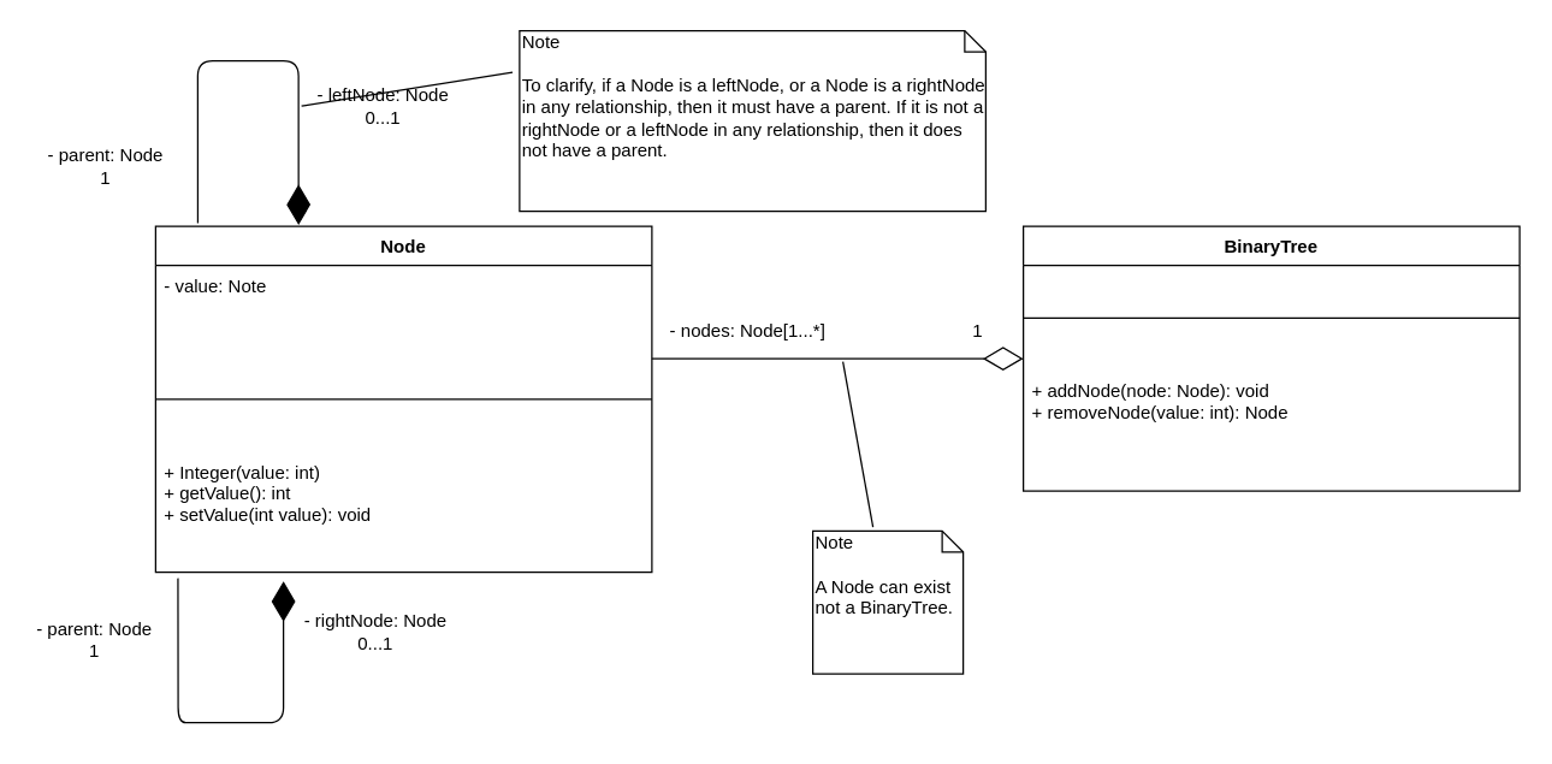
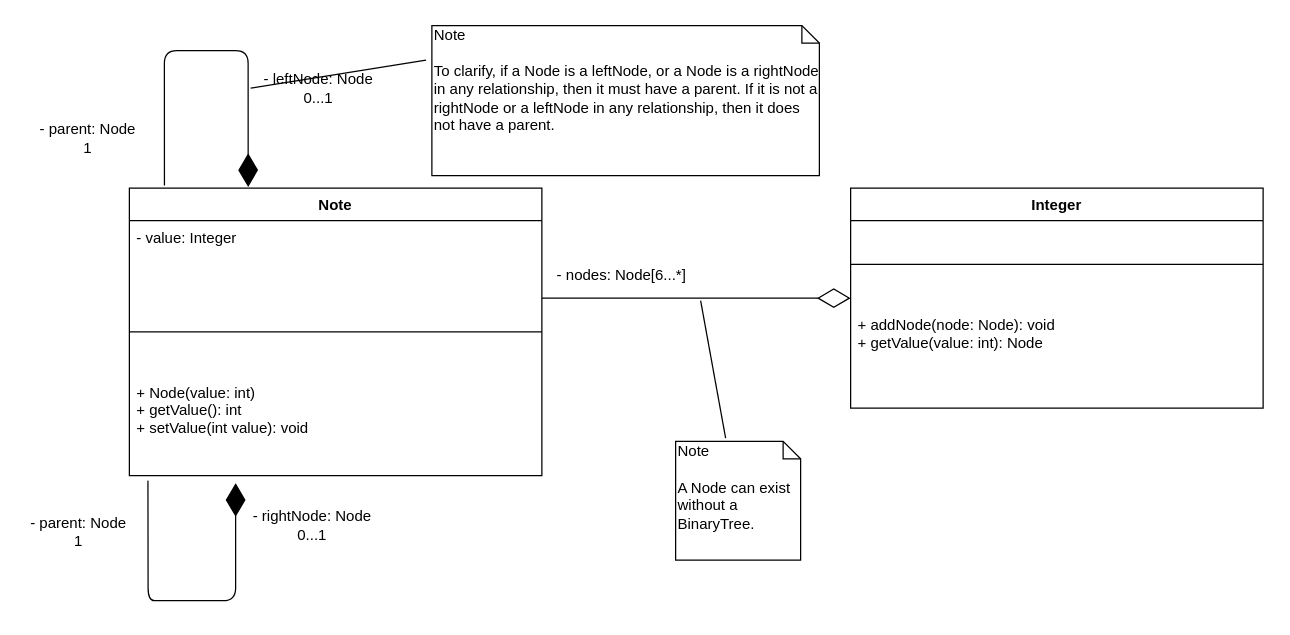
- <mxCell id="2" value="Node" style="swimlane;fontStyle=1;align=center;verticalAlign=top;childLayout=stackLayout;horizontal=1;startSize=26;horizontalStack=0;resizeParent=1;resizeParentMax=0;resizeLast=0;collapsible=1;marginBottom=0;" parent="1" vertex="1"><mxGeometry x="103" y="150" width="330" height="230" as="geometry" /></mxCell>
+ <mxCell id="2" value="Note" style="swimlane;fontStyle=1;align=center;verticalAlign=top;childLayout=stackLayout;horizontal=1;startSize=26;horizontalStack=0;resizeParent=1;resizeParentMax=0;resizeLast=0;collapsible=1;marginBottom=0;" parent="1" vertex="1"><mxGeometry x="103" y="150" width="330" height="230" as="geometry" /></mxCell>
- <mxCell id="7" value="BinaryTree" style="swimlane;fontStyle=1;align=center;verticalAlign=top;childLayout=stackLayout;horizontal=1;startSize=26;horizontalStack=0;resizeParent=1;resizeParentMax=0;resizeLast=0;collapsible=1;marginBottom=0;" parent="1" vertex="1"><mxGeometry x="680" y="150" width="330" height="176" as="geometry" /></mxCell>
+ <mxCell id="7" value="Integer" style="swimlane;fontStyle=1;align=center;verticalAlign=top;childLayout=stackLayout;horizontal=1;startSize=26;horizontalStack=0;resizeParent=1;resizeParentMax=0;resizeLast=0;collapsible=1;marginBottom=0;" parent="1" vertex="1"><mxGeometry x="680" y="150" width="330" height="176" as="geometry" /></mxCell>
- <mxCell id="3" value="- value: Note" style="text;strokeColor=none;fillColor=none;align=left;verticalAlign=top;spacingLeft=4;spacingRight=4;overflow=hidden;rotatable=0;points=[[0,0.5],[1,0.5]];portConstraint=eastwest;" parent="2" vertex="1"><mxGeometry y="26" width="330" height="54" as="geometry" /></mxCell>
+ <mxCell id="3" value="- value: Integer" style="text;strokeColor=none;fillColor=none;align=left;verticalAlign=top;spacingLeft=4;spacingRight=4;overflow=hidden;rotatable=0;points=[[0,0.5],[1,0.5]];portConstraint=eastwest;" parent="2" vertex="1"><mxGeometry y="26" width="330" height="54" as="geometry" /></mxCell>
- <mxCell id="15" value="- nodes: Node[1...*]" style="text;html=1;strokeColor=none;fillColor=none;align=center;verticalAlign=middle;whiteSpace=wrap;rounded=0;" parent="1" vertex="1"><mxGeometry x="440" y="210" width="114" height="20" as="geometry" /></mxCell>
+ <mxCell id="15" value="- nodes: Node[6...*]" style="text;html=1;strokeColor=none;fillColor=none;align=center;verticalAlign=middle;whiteSpace=wrap;rounded=0;" parent="1" vertex="1"><mxGeometry x="440" y="210" width="114" height="20" as="geometry" /></mxCell>
- <mxCell id="11" value="1" style="text;html=1;strokeColor=none;fillColor=none;align=center;verticalAlign=middle;whiteSpace=wrap;rounded=0;" parent="1" vertex="1"><mxGeometry x="630" y="210" width="40" height="20" as="geometry" /></mxCell>
- <mxCell id="9" value="+ addNode(node: Node): void&#10;+ removeNode(value: int): Node" style="text;strokeColor=none;fillColor=none;align=left;verticalAlign=top;spacingLeft=4;spacingRight=4;overflow=hidden;rotatable=0;points=[[0,0.5],[1,0.5]];portConstraint=eastwest;" parent="7" vertex="1"><mxGeometry y="96" width="330" height="80" as="geometry" /></mxCell>
+ <mxCell id="9" value="+ addNode(node: Node): void&#10;+ getValue(value: int): Node" style="text;strokeColor=none;fillColor=none;align=left;verticalAlign=top;spacingLeft=4;spacingRight=4;overflow=hidden;rotatable=0;points=[[0,0.5],[1,0.5]];portConstraint=eastwest;" parent="7" vertex="1"><mxGeometry y="96" width="330" height="80" as="geometry" /></mxCell>
- <mxCell id="5" value="+ Integer(value: int)&#10;+ getValue(): int&#10;+ setValue(int value): void" style="text;strokeColor=none;fillColor=none;align=left;verticalAlign=top;spacingLeft=4;spacingRight=4;overflow=hidden;rotatable=0;points=[[0,0.5],[1,0.5]];portConstraint=eastwest;" parent="2" vertex="1"><mxGeometry y="150" width="330" height="80" as="geometry" /></mxCell>
+ <mxCell id="5" value="+ Node(value: int)&#10;+ getValue(): int&#10;+ setValue(int value): void" style="text;strokeColor=none;fillColor=none;align=left;verticalAlign=top;spacingLeft=4;spacingRight=4;overflow=hidden;rotatable=0;points=[[0,0.5],[1,0.5]];portConstraint=eastwest;" parent="2" vertex="1"><mxGeometry y="150" width="330" height="80" as="geometry" /></mxCell>
- <mxCell id="20" value="Note&lt;br&gt;&lt;br&gt;A Node can exist not a BinaryTree." style="shape=note;whiteSpace=wrap;html=1;size=14;verticalAlign=top;align=left;spacingTop=-6;" parent="1" vertex="1"><mxGeometry x="540" y="352.5" width="100" height="95" as="geometry" /></mxCell>
+ <mxCell id="20" value="Note&lt;br&gt;&lt;br&gt;A Node can exist without a BinaryTree." style="shape=note;whiteSpace=wrap;html=1;size=14;verticalAlign=top;align=left;spacingTop=-6;" parent="1" vertex="1"><mxGeometry x="540" y="352.5" width="100" height="95" as="geometry" /></mxCell>
